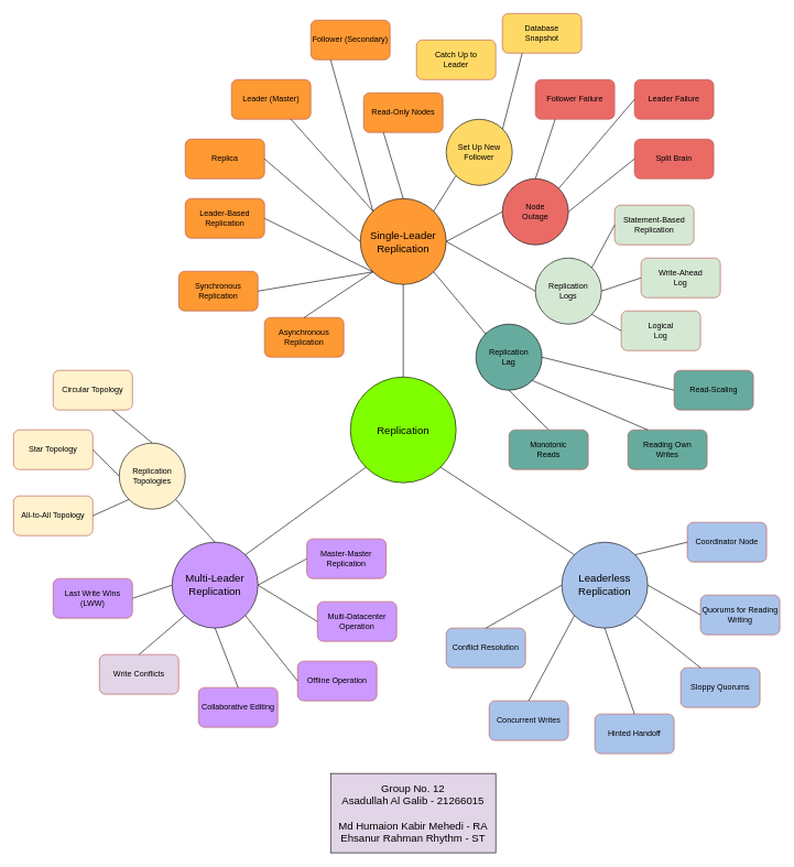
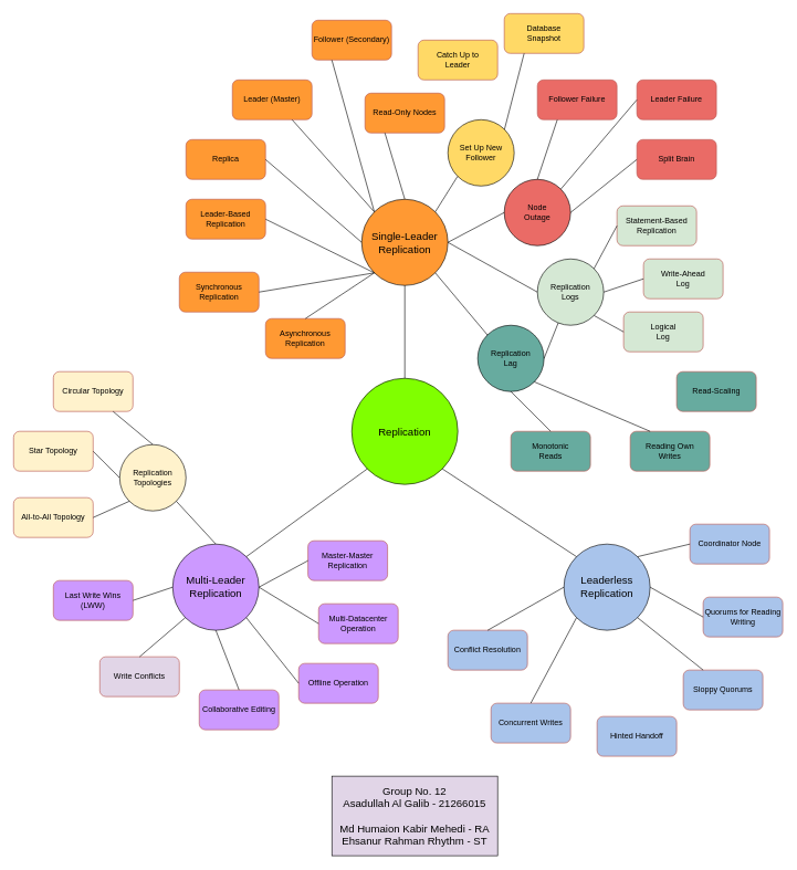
- <mxCell id="51" value="" style="endArrow=none;html=1;rounded=0;entryX=0;entryY=0.5;entryDx=0;entryDy=0;exitX=1;exitY=0.5;exitDx=0;exitDy=0;" edge="1" parent="1" source="44" target="45"><mxGeometry width="50" height="50" relative="1" as="geometry"><mxPoint x="815" y="585" as="sourcePoint" /><mxPoint x="990" y="660" as="targetPoint" /></mxGeometry></mxCell>
+ <mxCell id="51" value="" style="endArrow=none;html=1;rounded=0;exitX=1;exitY=0.5;exitDx=0;exitDy=0;" edge="1" parent="1" source="44" target="36"><mxGeometry width="50" height="50" relative="1" as="geometry"><mxPoint x="815" y="585" as="sourcePoint" /><mxPoint x="990" y="660" as="targetPoint" /></mxGeometry></mxCell>
- <mxCell id="80" value="" style="endArrow=none;html=1;rounded=0;entryX=0.5;entryY=1;entryDx=0;entryDy=0;exitX=0.5;exitY=0;exitDx=0;exitDy=0;" edge="1" parent="1" source="75" target="6"><mxGeometry width="50" height="50" relative="1" as="geometry"><mxPoint x="810" y="1070" as="sourcePoint" /><mxPoint x="879" y="941" as="targetPoint" /></mxGeometry></mxCell>
